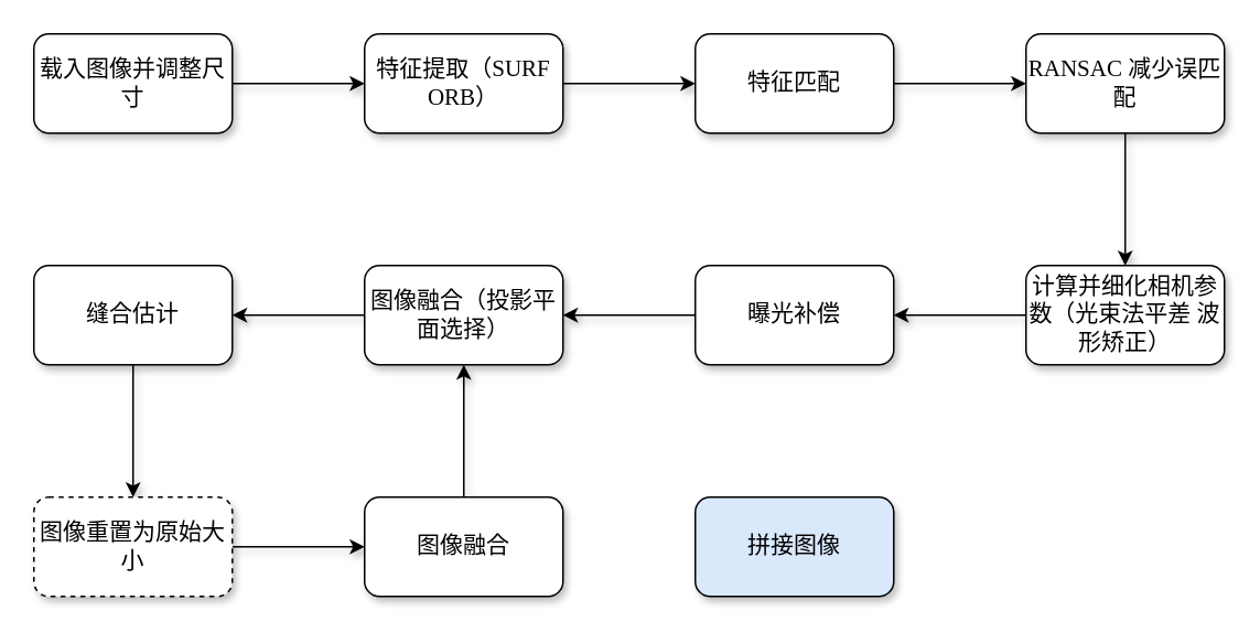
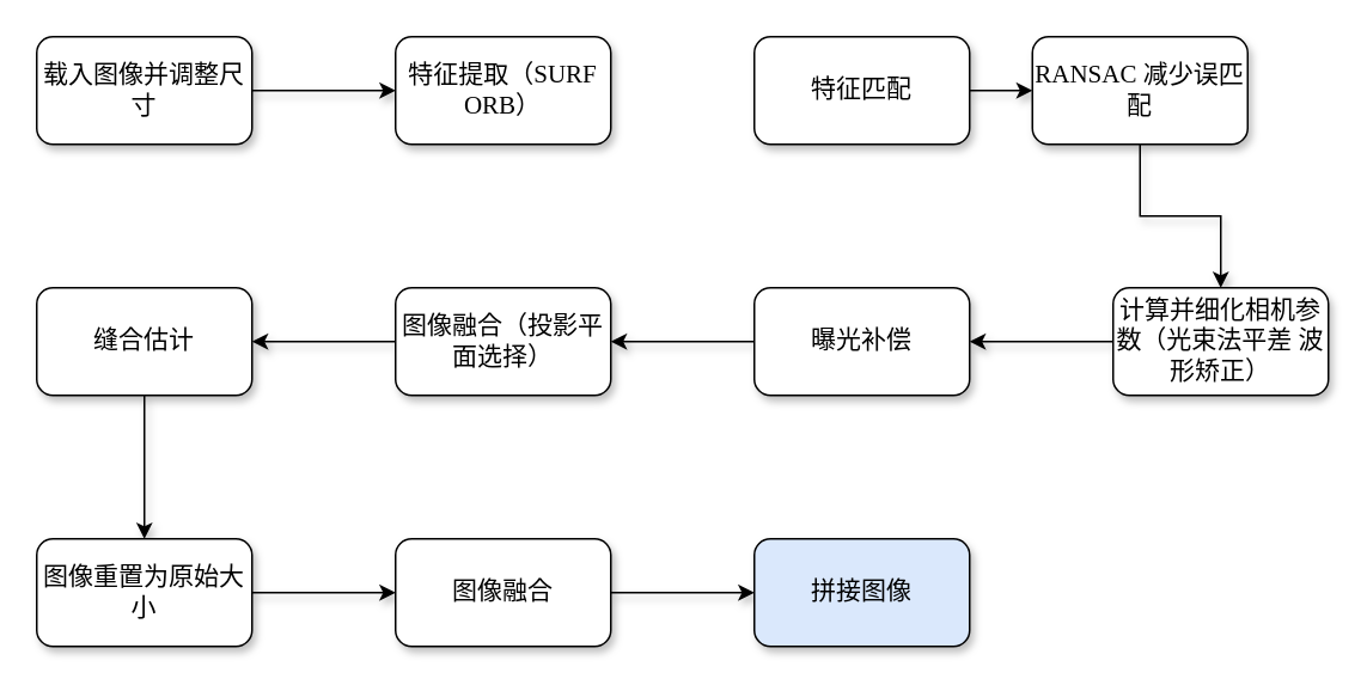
- <mxCell id="4" value="" style="edgeStyle=orthogonalEdgeStyle;rounded=0;orthogonalLoop=1;jettySize=auto;html=1;fontFamily=华文黑体;fontSize=14;shadow=1;" edge="1" parent="1" source="5" target="7"><mxGeometry relative="1" as="geometry" /></mxCell>
- <mxCell id="9" value="RANSAC 减少误匹配" style="whiteSpace=wrap;html=1;rounded=1;fontFamily=华文黑体;fontSize=14;shadow=1;" vertex="1" parent="1"><mxGeometry x="620" y="20" width="120" height="60" as="geometry" /></mxCell>
+ <mxCell id="9" value="RANSAC 减少误匹配" style="whiteSpace=wrap;html=1;rounded=1;fontFamily=华文黑体;fontSize=14;shadow=1;" vertex="1" parent="1"><mxGeometry x="575" y="20" width="120" height="60" as="geometry" /></mxCell>
- <mxCell id="20" value="" style="edgeStyle=orthogonalEdgeStyle;rounded=0;orthogonalLoop=1;jettySize=auto;html=1;fontFamily=华文黑体;fontSize=14;shadow=1;" edge="1" parent="1" source="21" target="15"><mxGeometry relative="1" as="geometry" /></mxCell>
+ <mxCell id="20" value="" style="edgeStyle=orthogonalEdgeStyle;rounded=0;orthogonalLoop=1;jettySize=auto;html=1;fontFamily=华文黑体;fontSize=14;shadow=1;" edge="1" parent="1" source="21" target="22"><mxGeometry relative="1" as="geometry" /></mxCell>
- <mxCell id="19" value="图像重置为原始大小" style="whiteSpace=wrap;html=1;rounded=1;fontFamily=华文黑体;fontSize=14;shadow=1;dashed=1;" vertex="1" parent="1"><mxGeometry x="20" y="300" width="120" height="60" as="geometry" /></mxCell>
+ <mxCell id="19" value="图像重置为原始大小" style="whiteSpace=wrap;html=1;rounded=1;fontFamily=华文黑体;fontSize=14;shadow=1;" vertex="1" parent="1"><mxGeometry x="20" y="300" width="120" height="60" as="geometry" /></mxCell>
